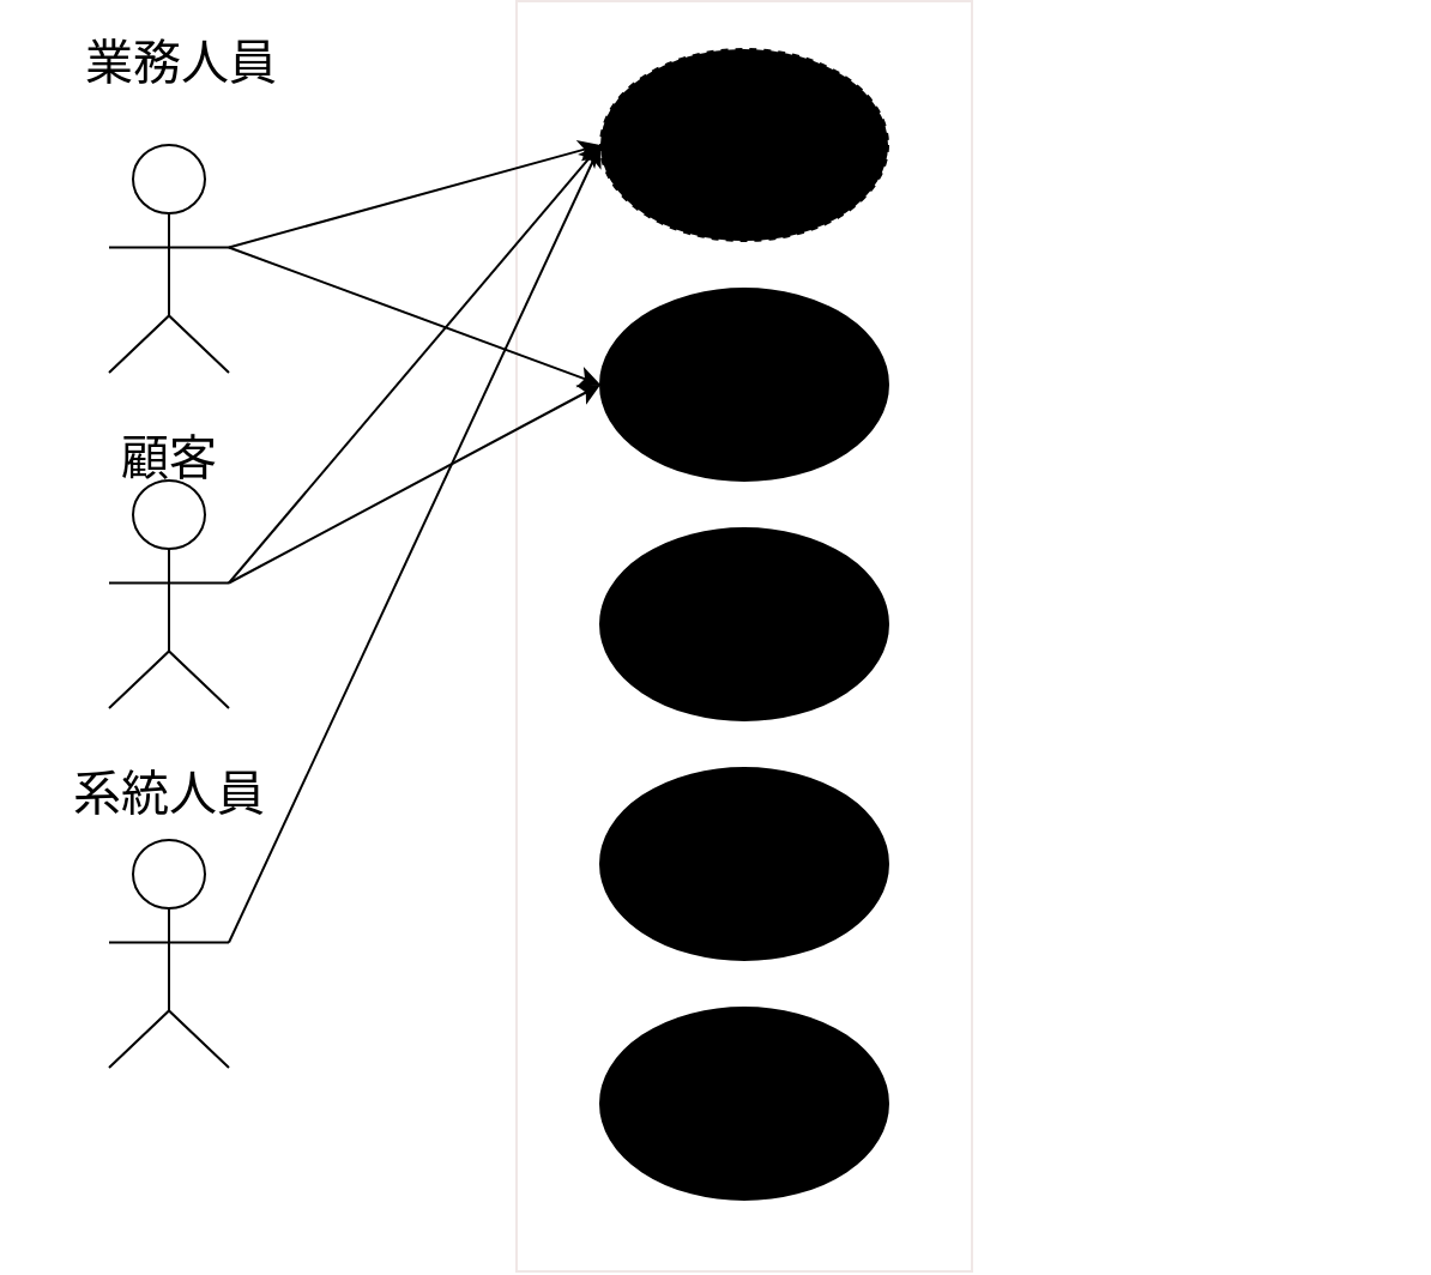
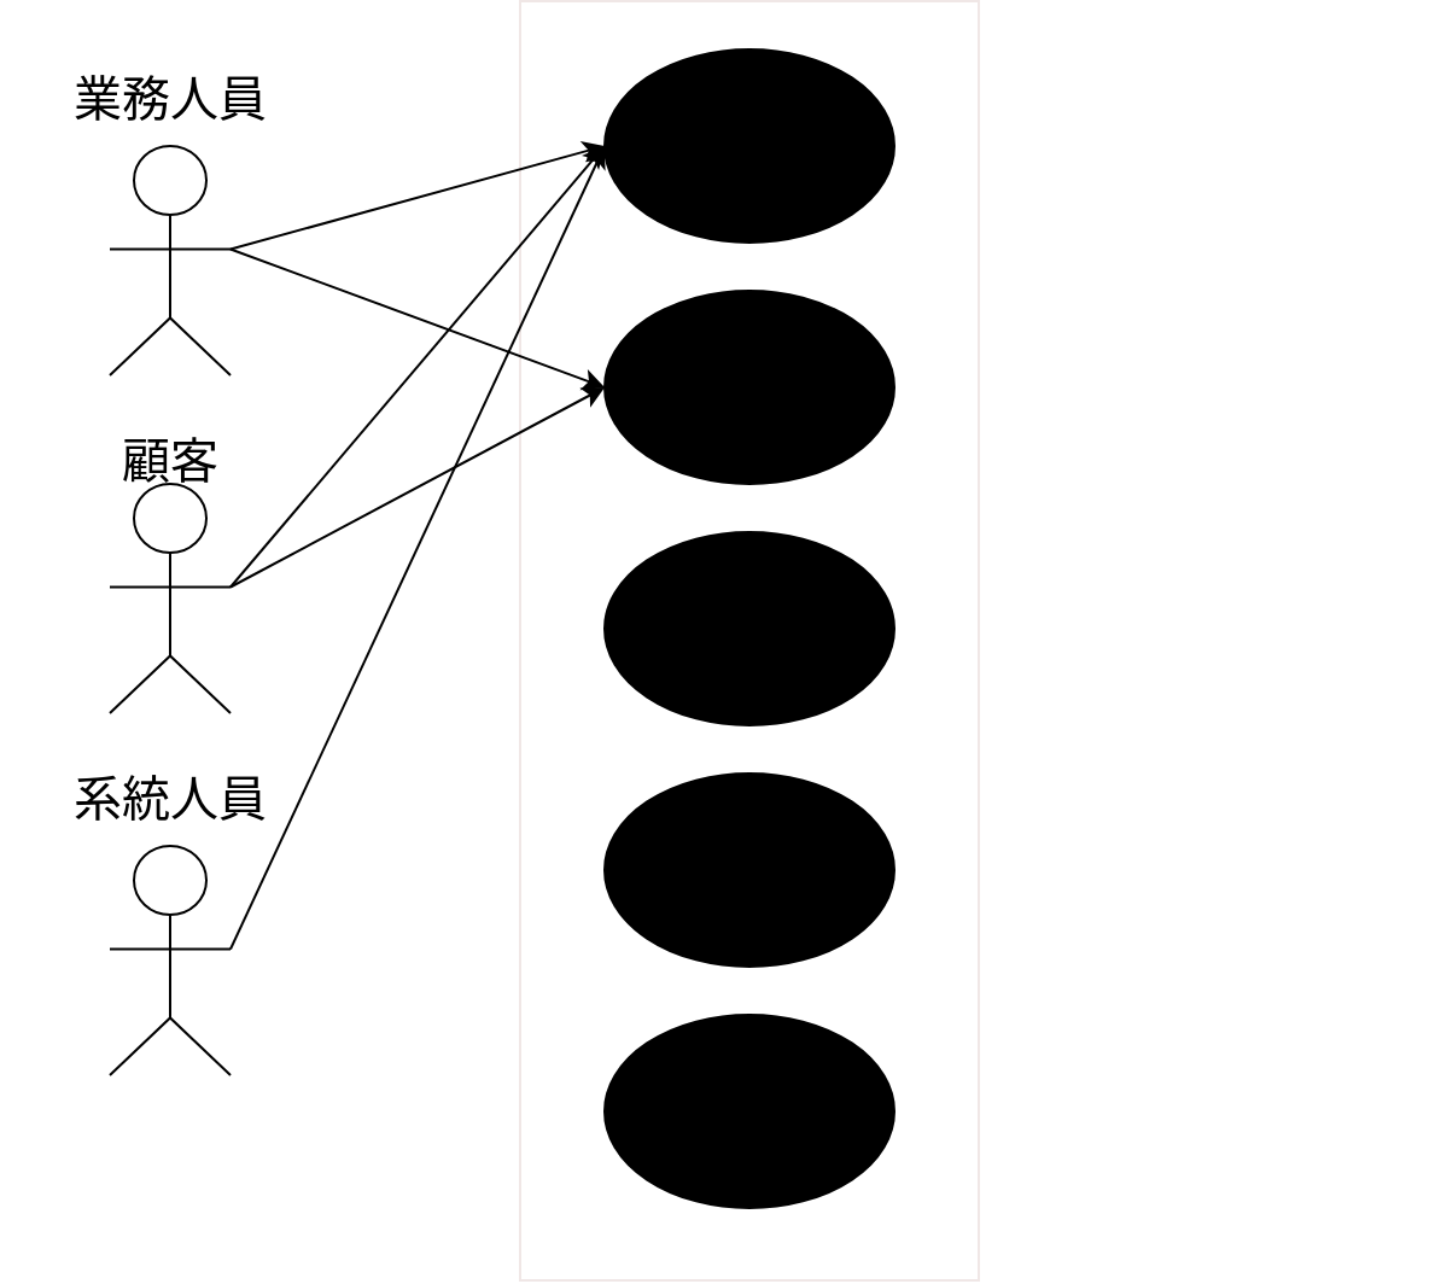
- <mxCell id="16" value="&lt;font style=&quot;font-size: 20px;&quot;&gt;業務人員&lt;/font&gt;" style="text;html=1;align=center;verticalAlign=middle;resizable=0;points=[];autosize=1;strokeColor=none;fillColor=none;" parent="1" vertex="1"><mxGeometry x="25" y="5" width="100" height="40" as="geometry" /></mxCell>
+ <mxCell id="16" value="&lt;font style=&quot;font-size: 20px;&quot;&gt;業務人員&lt;/font&gt;" style="text;html=1;align=center;verticalAlign=middle;resizable=0;points=[];autosize=1;strokeColor=none;fillColor=none;" parent="1" vertex="1"><mxGeometry x="20" y="20" width="100" height="40" as="geometry" /></mxCell>
- <mxCell id="6" value="&lt;font style=&quot;font-size: 20px;&quot;&gt;系統訂單&lt;/font&gt;" style="ellipse;whiteSpace=wrap;html=1;fillColor=#000000;dashed=1;" parent="1" vertex="1"><mxGeometry x="250" y="20" width="120" height="80" as="geometry" /></mxCell>
+ <mxCell id="6" value="&lt;font style=&quot;font-size: 20px;&quot;&gt;系統訂單&lt;/font&gt;" style="ellipse;whiteSpace=wrap;html=1;fillColor=#000000;" parent="1" vertex="1"><mxGeometry x="250" y="20" width="120" height="80" as="geometry" /></mxCell>
